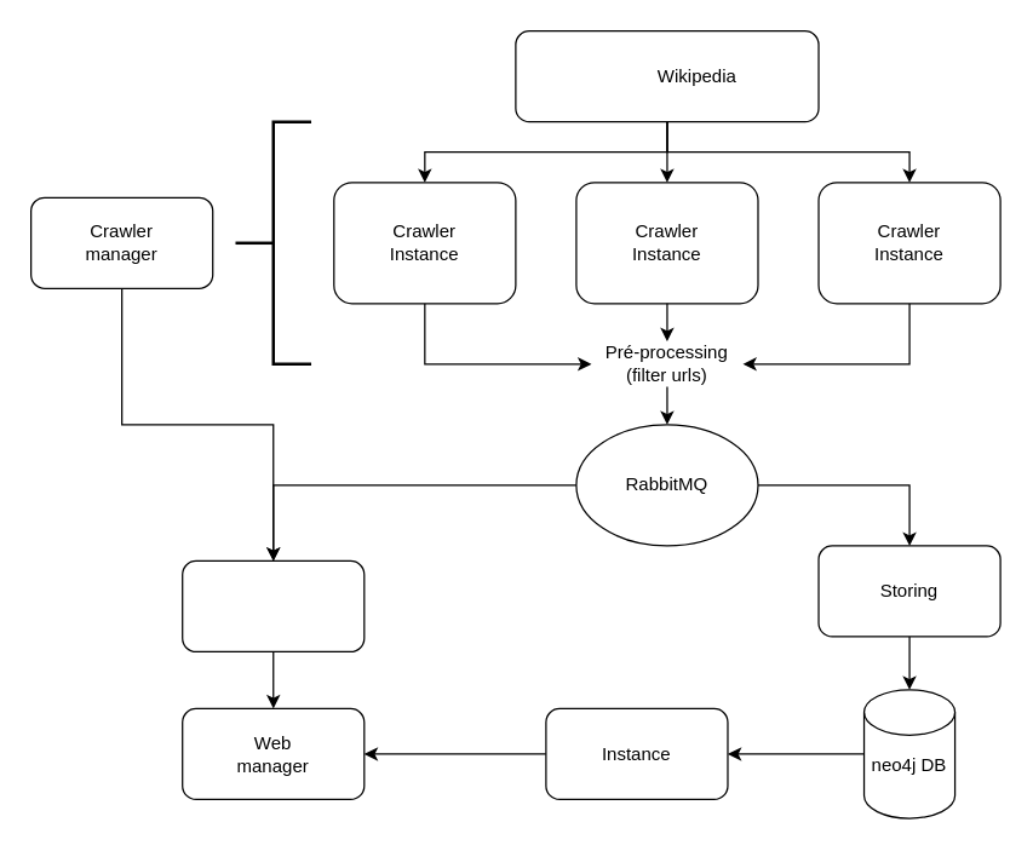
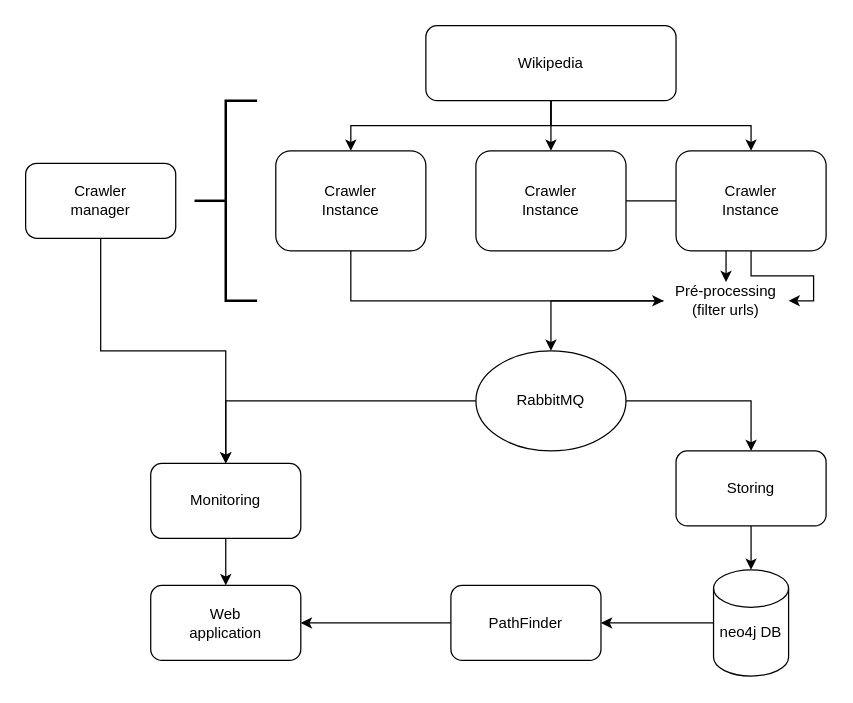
- <mxCell id="9" value="Wikipedia" style="text;html=1;strokeColor=none;fillColor=none;align=center;verticalAlign=middle;whiteSpace=wrap;rounded=0;" vertex="1" parent="1"><mxGeometry x="430" y="35" width="60" height="30" as="geometry" /></mxCell>
+ <mxCell id="9" value="Wikipedia" style="text;html=1;strokeColor=none;fillColor=none;align=center;verticalAlign=middle;whiteSpace=wrap;rounded=0;" vertex="1" parent="1"><mxGeometry x="410" y="35" width="60" height="30" as="geometry" /></mxCell>
- <mxCell id="15" value="&lt;div&gt;Pré-processing&lt;/div&gt;(filter urls)" style="text;html=1;strokeColor=none;fillColor=none;align=center;verticalAlign=middle;whiteSpace=wrap;rounded=0;" vertex="1" parent="1"><mxGeometry x="390" y="225" width="100" height="30" as="geometry" /></mxCell>
+ <mxCell id="15" value="&lt;div&gt;Pré-processing&lt;/div&gt;(filter urls)" style="text;html=1;strokeColor=none;fillColor=none;align=center;verticalAlign=middle;whiteSpace=wrap;rounded=0;" vertex="1" parent="1"><mxGeometry x="530" y="225" width="100" height="30" as="geometry" /></mxCell>
+ <mxCell id="26" value="Monitoring" style="text;html=1;strokeColor=none;fillColor=none;align=center;verticalAlign=middle;whiteSpace=wrap;rounded=0;" vertex="1" parent="1"><mxGeometry x="150" y="385" width="60" height="30" as="geometry" /></mxCell>
- <mxCell id="39" value="Web&lt;br&gt;manager" style="text;html=1;strokeColor=none;fillColor=none;align=center;verticalAlign=middle;whiteSpace=wrap;rounded=0;" vertex="1" parent="1"><mxGeometry x="150" y="483" width="60" height="30" as="geometry" /></mxCell>
+ <mxCell id="39" value="Web&lt;br&gt;application" style="text;html=1;strokeColor=none;fillColor=none;align=center;verticalAlign=middle;whiteSpace=wrap;rounded=0;" vertex="1" parent="1"><mxGeometry x="150" y="483" width="60" height="30" as="geometry" /></mxCell>
- <mxCell id="37" value="Instance" style="text;html=1;strokeColor=none;fillColor=none;align=center;verticalAlign=middle;whiteSpace=wrap;rounded=0;" vertex="1" parent="1"><mxGeometry x="390" y="482.5" width="60" height="30" as="geometry" /></mxCell>
+ <mxCell id="37" value="PathFinder" style="text;html=1;strokeColor=none;fillColor=none;align=center;verticalAlign=middle;whiteSpace=wrap;rounded=0;" vertex="1" parent="1"><mxGeometry x="390" y="482.5" width="60" height="30" as="geometry" /></mxCell>
